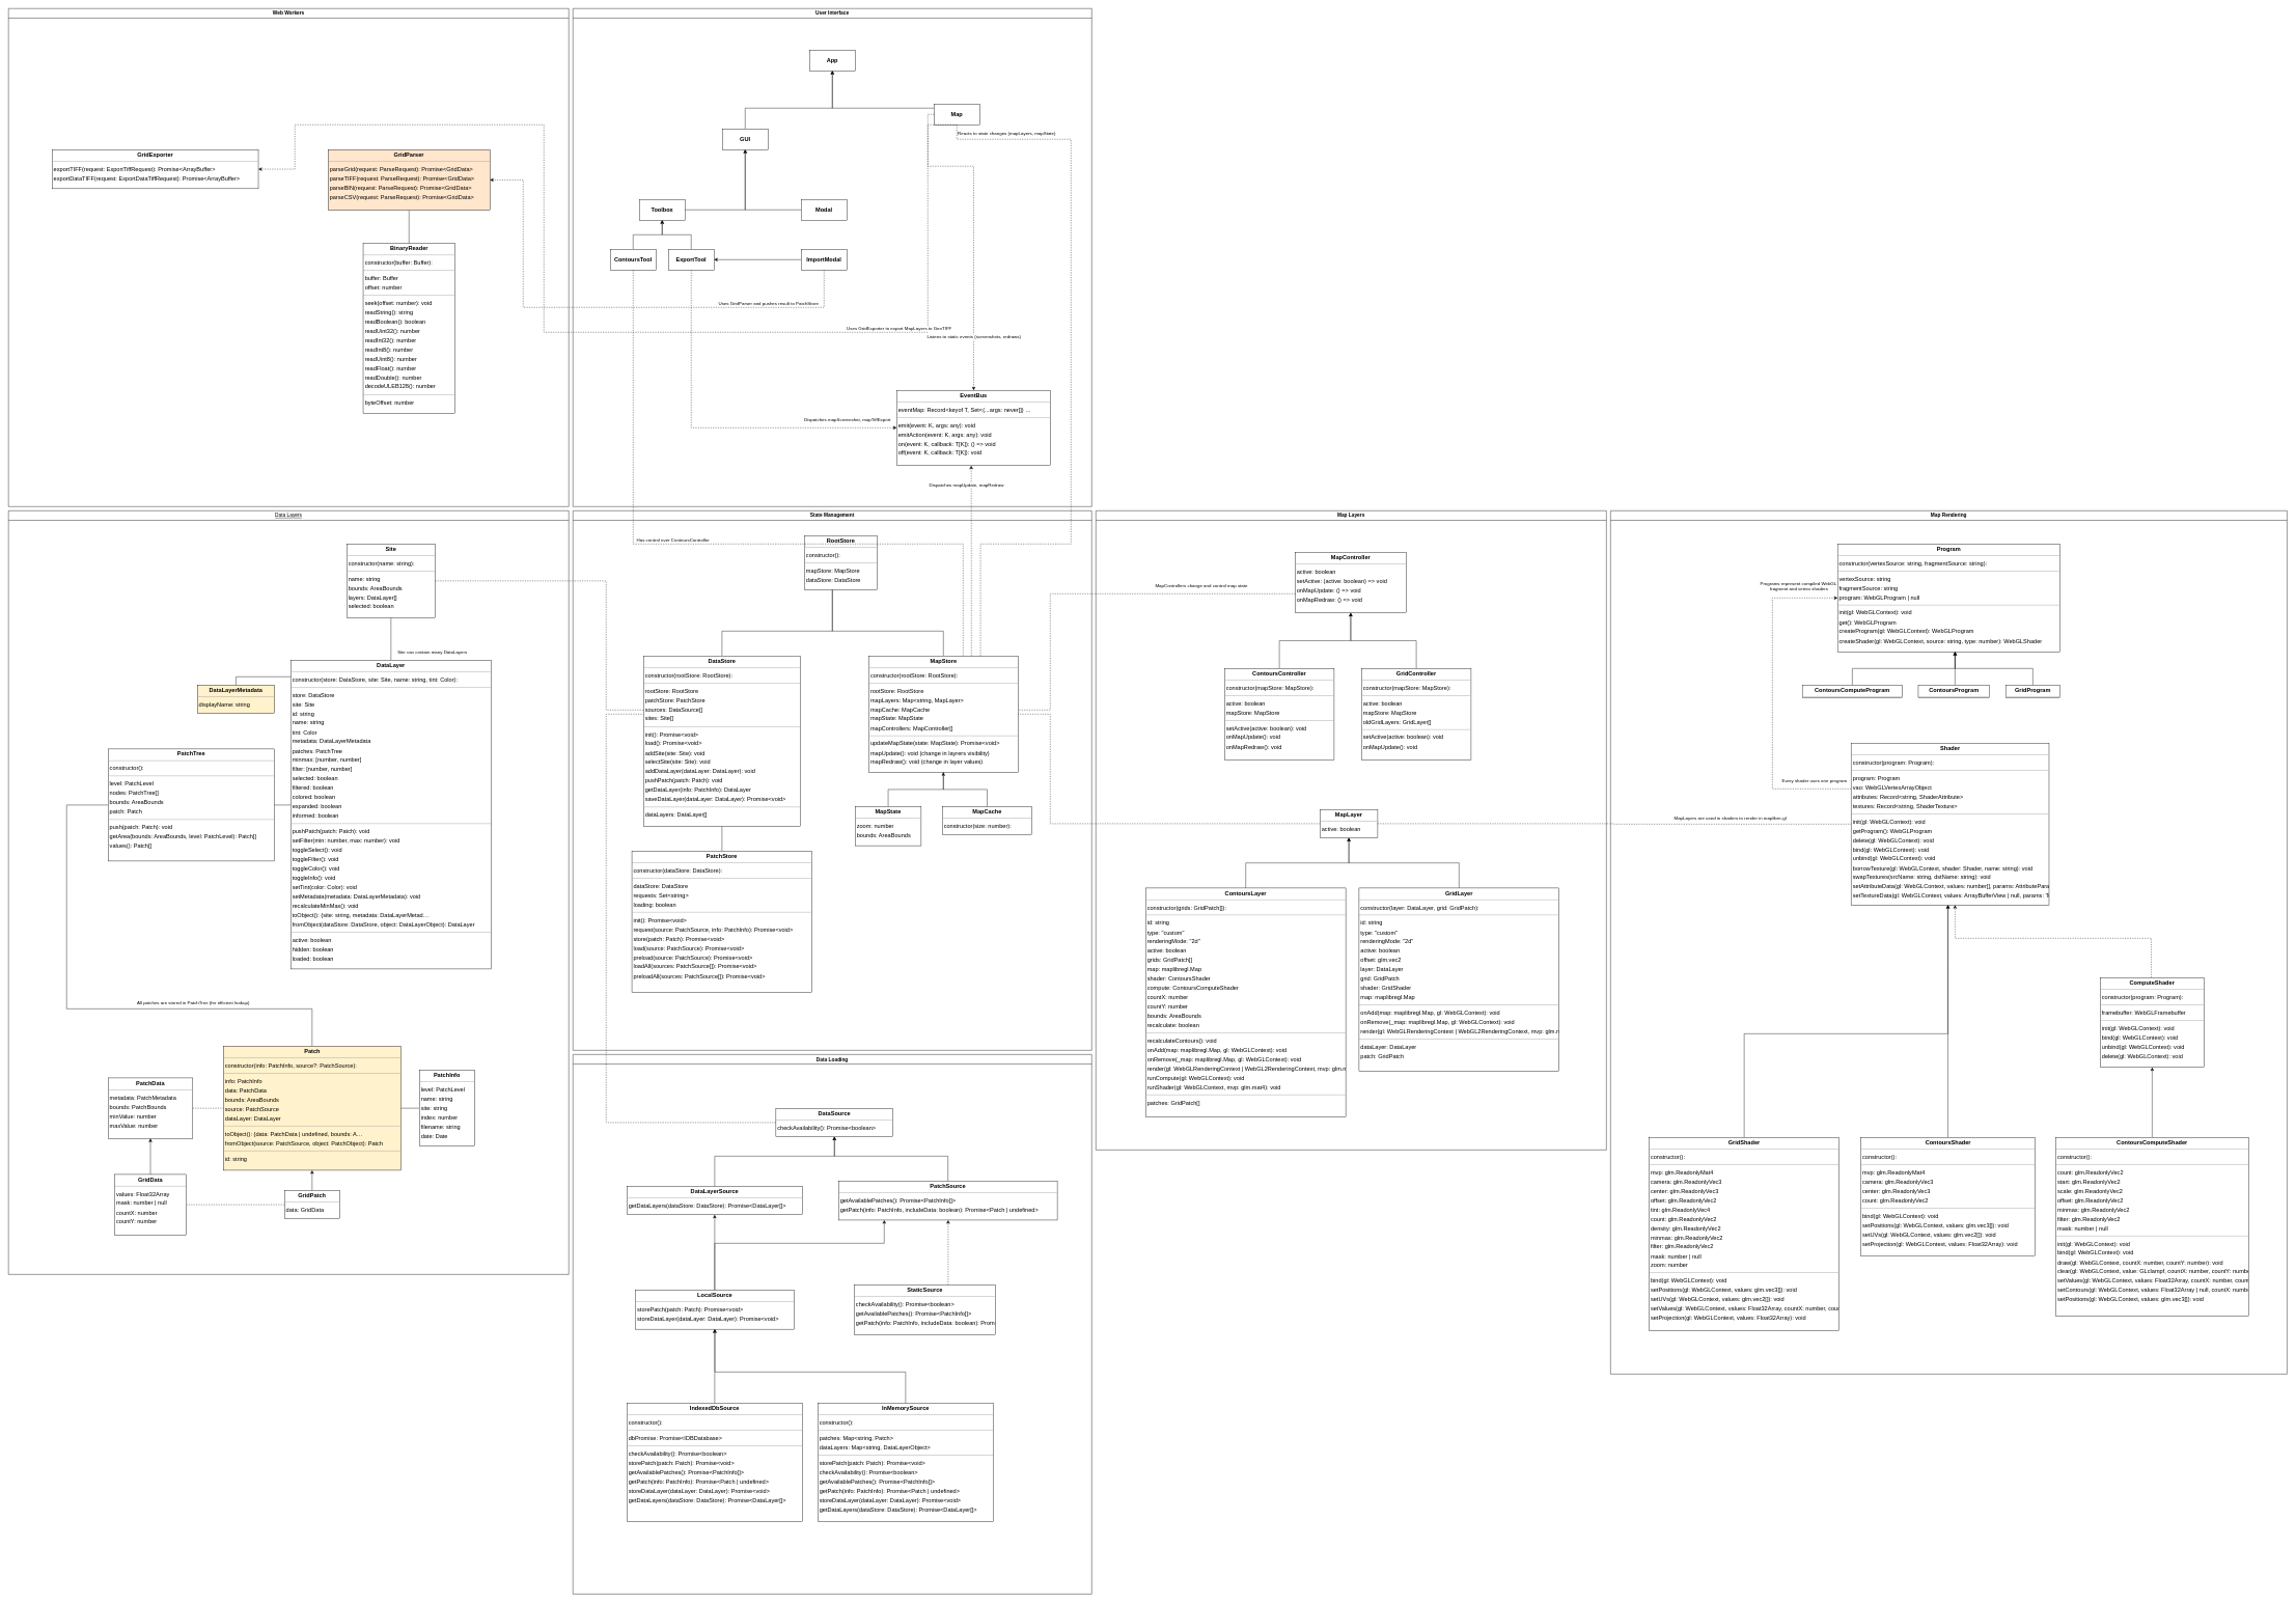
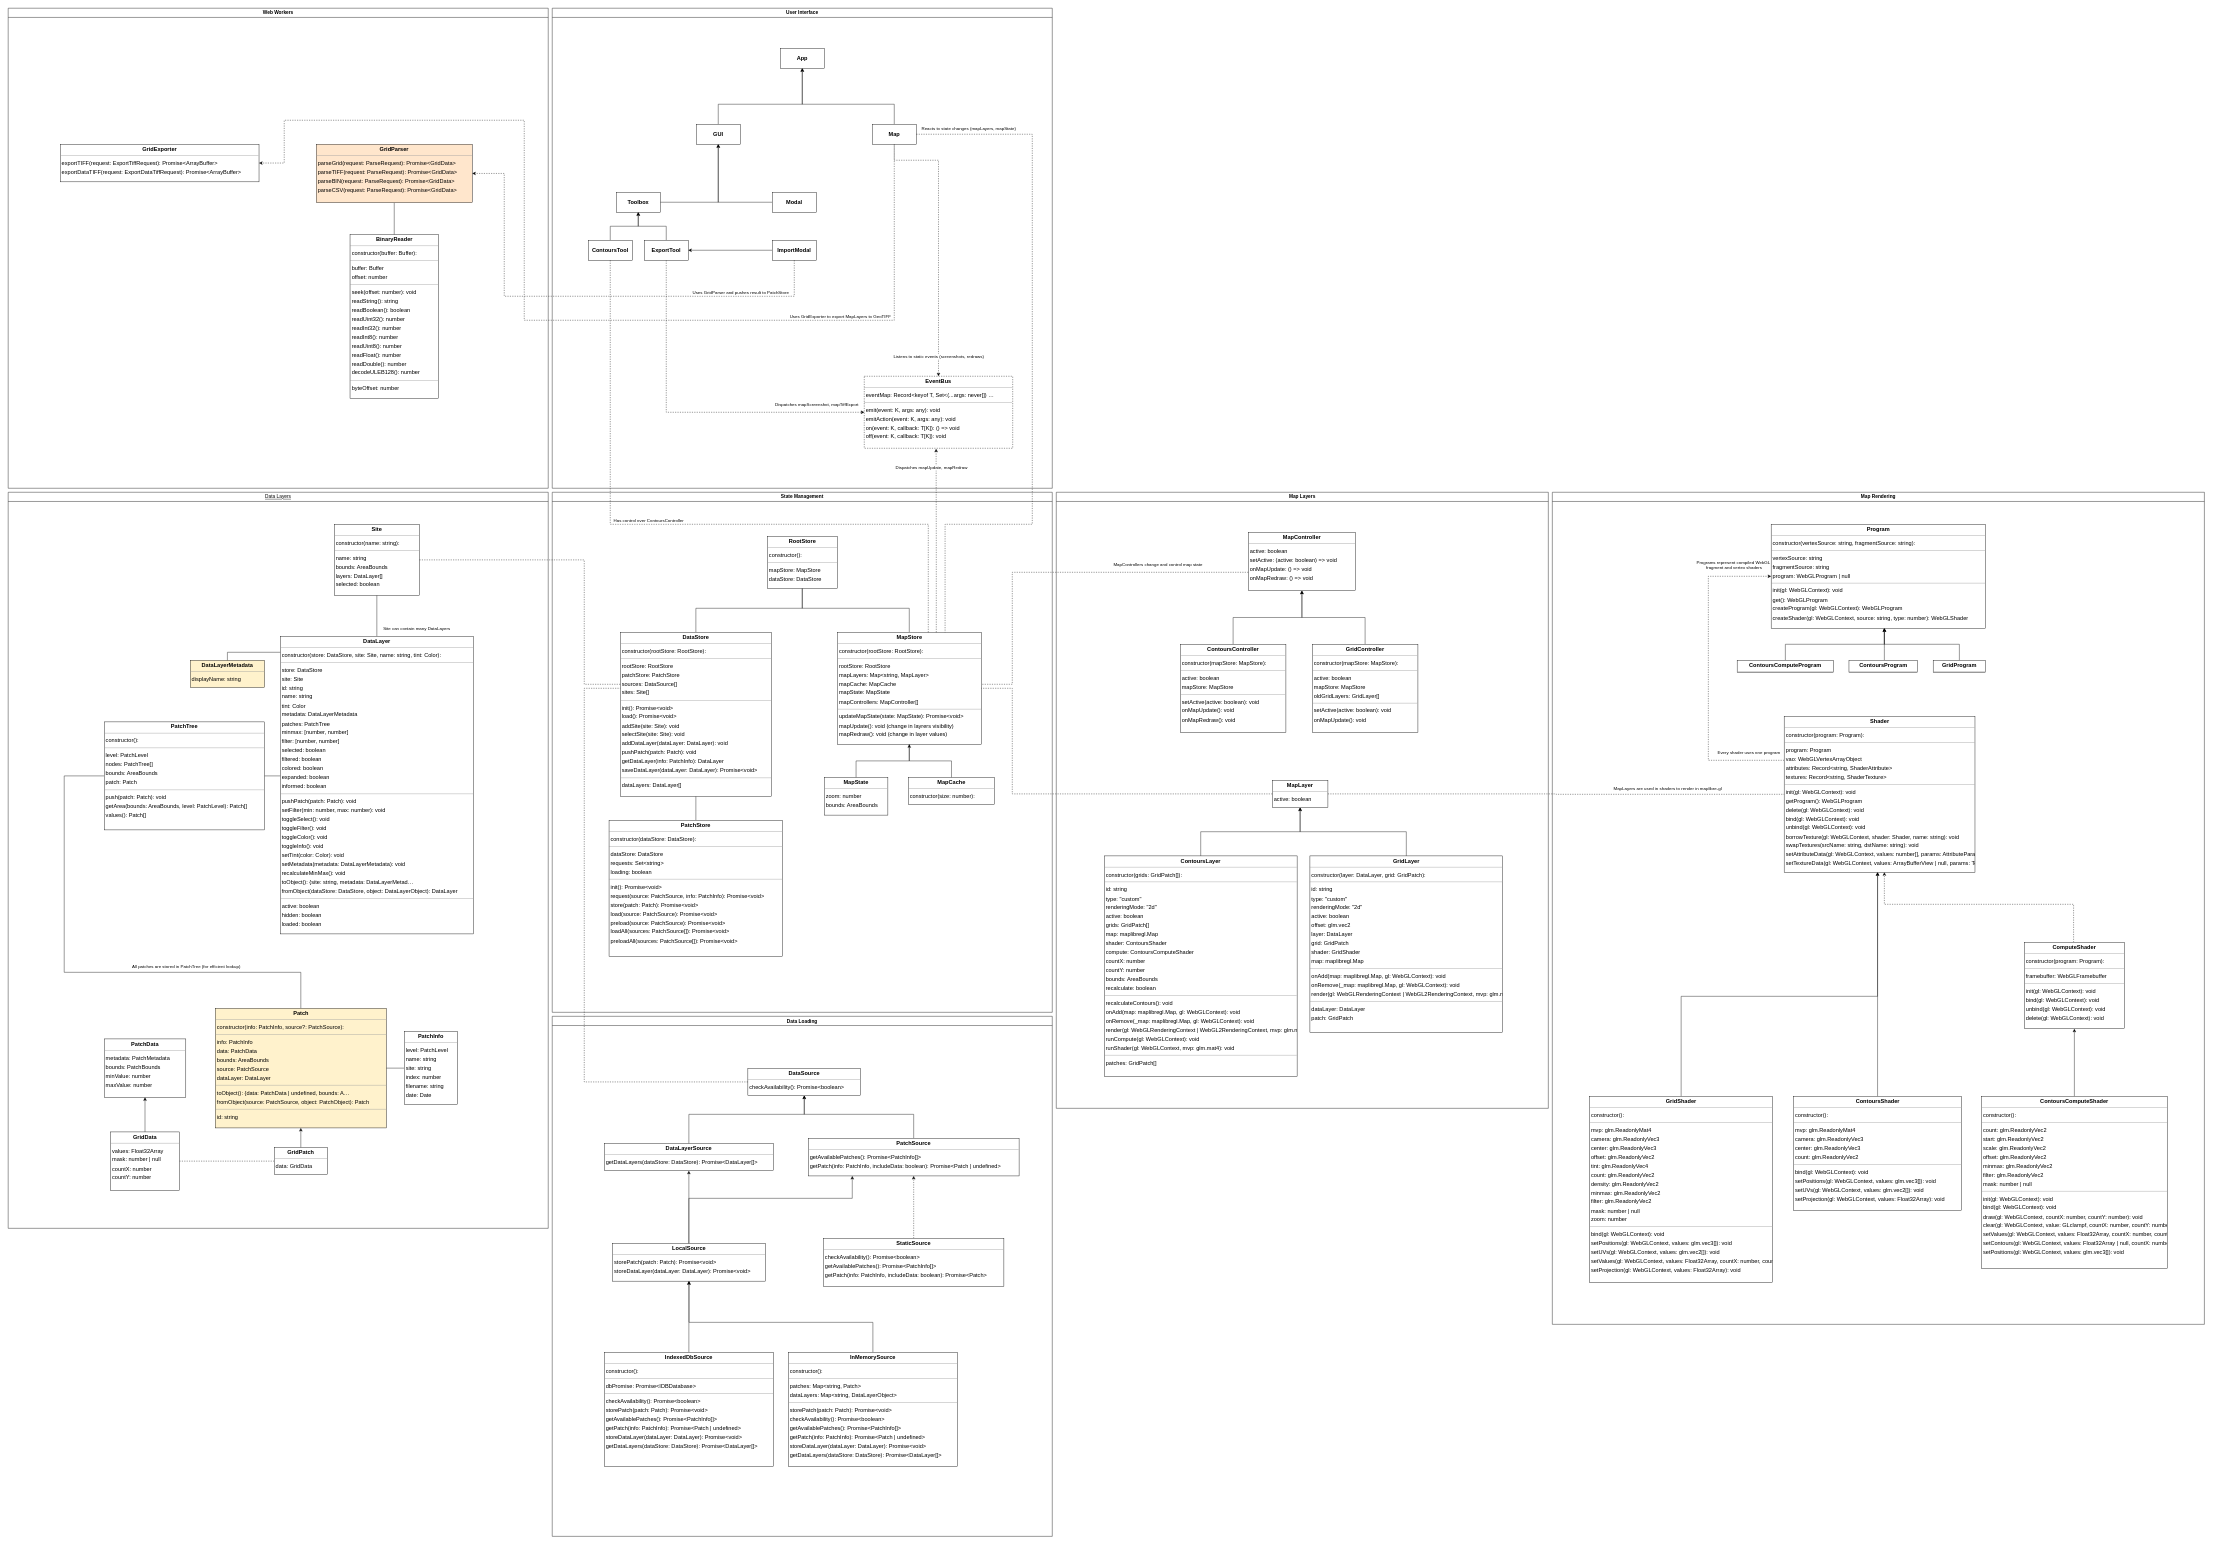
- <mxCell id="90" value="&lt;font size=&quot;1&quot;&gt;&lt;b style=&quot;font-size: 14px;&quot;&gt;Map&lt;/b&gt;&lt;/font&gt;" style="html=1;whiteSpace=wrap;" parent="88" vertex="1"><mxGeometry x="870" y="230" width="110" height="50" as="geometry" /></mxCell>
+ <mxCell id="90" value="&lt;font size=&quot;1&quot;&gt;&lt;b style=&quot;font-size: 14px;&quot;&gt;Map&lt;/b&gt;&lt;/font&gt;" style="html=1;whiteSpace=wrap;" parent="88" vertex="1"><mxGeometry x="800" y="290" width="110" height="50" as="geometry" /></mxCell>
- <mxCell id="117" value="&lt;p style=&quot;margin:0px;margin-top:4px;text-align:center;&quot;&gt;&lt;b&gt;GridExporter&lt;/b&gt;&lt;/p&gt;&lt;hr size=&quot;1&quot;/&gt;&lt;p style=&quot;margin:0 0 0 4px;line-height:1.6;&quot;&gt; exportTIFF(request: ExportTiffRequest): Promise&amp;lt;ArrayBuffer&amp;gt;&lt;br/&gt; exportDataTIFF(request: ExportDataTiffRequest): Promise&amp;lt;ArrayBuffer&amp;gt;&lt;/p&gt;" style="verticalAlign=top;align=left;overflow=fill;fontSize=14;fontFamily=Helvetica;html=1;rounded=0;shadow=0;comic=0;labelBackgroundColor=none;strokeWidth=1;" parent="113" vertex="1"><mxGeometry x="105" y="340" width="497" height="94" as="geometry" /></mxCell>
+ <mxCell id="117" value="&lt;p style=&quot;margin:0px;margin-top:4px;text-align:center;&quot;&gt;&lt;b&gt;GridExporter&lt;/b&gt;&lt;/p&gt;&lt;hr size=&quot;1&quot;/&gt;&lt;p style=&quot;margin:0 0 0 4px;line-height:1.6;&quot;&gt; exportTIFF(request: ExportTiffRequest): Promise&amp;lt;ArrayBuffer&amp;gt;&lt;br/&gt; exportDataTIFF(request: ExportDataTiffRequest): Promise&amp;lt;ArrayBuffer&amp;gt;&lt;/p&gt;" style="verticalAlign=top;align=left;overflow=fill;fontSize=14;fontFamily=Helvetica;html=1;rounded=0;shadow=0;comic=0;labelBackgroundColor=none;strokeWidth=1;" parent="113" vertex="1"><mxGeometry x="130" y="340" width="497" height="94" as="geometry" /></mxCell>
- <mxCell id="93" value="&lt;p style=&quot;margin:0px;margin-top:4px;text-align:center;&quot;&gt;&lt;b&gt;EventBus&lt;/b&gt;&lt;/p&gt;&lt;hr size=&quot;1&quot;/&gt;&lt;p style=&quot;margin:0 0 0 4px;line-height:1.6;&quot;&gt; eventMap: Record&amp;lt;keyof T, Set&amp;lt;(...args: never[]) …&lt;/p&gt;&lt;hr size=&quot;1&quot;/&gt;&lt;p style=&quot;margin:0 0 0 4px;line-height:1.6;&quot;&gt; emit(event: K, args: any): void&lt;br/&gt; emitAction(event: K, args: any): void&lt;br/&gt; on(event: K, callback: T[K]): () =&amp;gt; void&lt;br/&gt; off(event: K, callback: T[K]): void&lt;/p&gt;" style="verticalAlign=top;align=left;overflow=fill;fontSize=14;fontFamily=Helvetica;html=1;rounded=0;shadow=0;comic=0;labelBackgroundColor=none;strokeWidth=1;" parent="88" vertex="1"><mxGeometry x="780" y="920" width="371" height="180" as="geometry" /></mxCell>
+ <mxCell id="93" value="&lt;p style=&quot;margin:0px;margin-top:4px;text-align:center;&quot;&gt;&lt;b&gt;EventBus&lt;/b&gt;&lt;/p&gt;&lt;hr size=&quot;1&quot;/&gt;&lt;p style=&quot;margin:0 0 0 4px;line-height:1.6;&quot;&gt; eventMap: Record&amp;lt;keyof T, Set&amp;lt;(...args: never[]) …&lt;/p&gt;&lt;hr size=&quot;1&quot;/&gt;&lt;p style=&quot;margin:0 0 0 4px;line-height:1.6;&quot;&gt; emit(event: K, args: any): void&lt;br/&gt; emitAction(event: K, args: any): void&lt;br/&gt; on(event: K, callback: T[K]): () =&amp;gt; void&lt;br/&gt; off(event: K, callback: T[K]): void&lt;/p&gt;" style="verticalAlign=top;align=left;overflow=fill;fontSize=14;fontFamily=Helvetica;html=1;rounded=0;shadow=0;comic=0;labelBackgroundColor=none;strokeWidth=1;dashed=1;" parent="88" vertex="1"><mxGeometry x="780" y="920" width="371" height="180" as="geometry" /></mxCell>
- <mxCell id="24" value="&lt;p style=&quot;margin:0px;margin-top:4px;text-align:center;&quot;&gt;&lt;b&gt;RootStore&lt;/b&gt;&lt;/p&gt;&lt;hr size=&quot;1&quot;/&gt;&lt;p style=&quot;margin:0 0 0 4px;line-height:1.6;&quot;&gt; constructor(): &lt;/p&gt;&lt;hr size=&quot;1&quot;/&gt;&lt;p style=&quot;margin:0 0 0 4px;line-height:1.6;&quot;&gt; mapStore: MapStore&lt;br/&gt; dataStore: DataStore&lt;/p&gt;" style="verticalAlign=top;align=left;overflow=fill;fontSize=14;fontFamily=Helvetica;html=1;rounded=0;shadow=0;comic=0;labelBackgroundColor=none;strokeWidth=1;" parent="17" vertex="1"><mxGeometry x="557.5" y="60" width="175" height="130" as="geometry" /></mxCell>
+ <mxCell id="24" value="&lt;p style=&quot;margin:0px;margin-top:4px;text-align:center;&quot;&gt;&lt;b&gt;RootStore&lt;/b&gt;&lt;/p&gt;&lt;hr size=&quot;1&quot;/&gt;&lt;p style=&quot;margin:0 0 0 4px;line-height:1.6;&quot;&gt; constructor(): &lt;/p&gt;&lt;hr size=&quot;1&quot;/&gt;&lt;p style=&quot;margin:0 0 0 4px;line-height:1.6;&quot;&gt; mapStore: MapStore&lt;br/&gt; dataStore: DataStore&lt;/p&gt;" style="verticalAlign=top;align=left;overflow=fill;fontSize=14;fontFamily=Helvetica;html=1;rounded=0;shadow=0;comic=0;labelBackgroundColor=none;strokeWidth=1;" parent="17" vertex="1"><mxGeometry x="537.5" y="110" width="175" height="130" as="geometry" /></mxCell>
- <mxCell id="76" style="edgeStyle=orthogonalEdgeStyle;rounded=0;orthogonalLoop=1;jettySize=auto;html=1;endArrow=none;endFill=0;dashed=1;" parent="66" source="70" target="69" edge="1"><mxGeometry relative="1" as="geometry" /></mxCell>
- <mxCell id="16" value="&lt;p style=&quot;margin:0px;margin-top:4px;text-align:center;&quot;&gt;&lt;b&gt;StaticSource&lt;/b&gt;&lt;/p&gt;&lt;hr size=&quot;1&quot;/&gt;&lt;p style=&quot;margin:0 0 0 4px;line-height:1.6;&quot;&gt; checkAvailability(): Promise&amp;lt;boolean&amp;gt;&lt;br/&gt; getAvailablePatches(): Promise&amp;lt;PatchInfo[]&amp;gt;&lt;br/&gt; getPatch(info: PatchInfo, includeData: boolean): Promise&amp;lt;Patch&amp;gt;&lt;/p&gt;" style="verticalAlign=top;align=left;overflow=fill;fontSize=14;fontFamily=Helvetica;html=1;rounded=0;shadow=0;comic=0;labelBackgroundColor=none;strokeWidth=1;" parent="2" vertex="1"><mxGeometry x="678" y="555" width="340" height="120" as="geometry" /></mxCell>
+ <mxCell id="16" value="&lt;p style=&quot;margin:0px;margin-top:4px;text-align:center;&quot;&gt;&lt;b&gt;StaticSource&lt;/b&gt;&lt;/p&gt;&lt;hr size=&quot;1&quot;/&gt;&lt;p style=&quot;margin:0 0 0 4px;line-height:1.6;&quot;&gt; checkAvailability(): Promise&amp;lt;boolean&amp;gt;&lt;br/&gt; getAvailablePatches(): Promise&amp;lt;PatchInfo[]&amp;gt;&lt;br/&gt; getPatch(info: PatchInfo, includeData: boolean): Promise&amp;lt;Patch&amp;gt;&lt;/p&gt;" style="verticalAlign=top;align=left;overflow=fill;fontSize=14;fontFamily=Helvetica;html=1;rounded=0;shadow=0;comic=0;labelBackgroundColor=none;strokeWidth=1;" parent="2" vertex="1"><mxGeometry x="678" y="555" width="451" height="120" as="geometry" /></mxCell>
